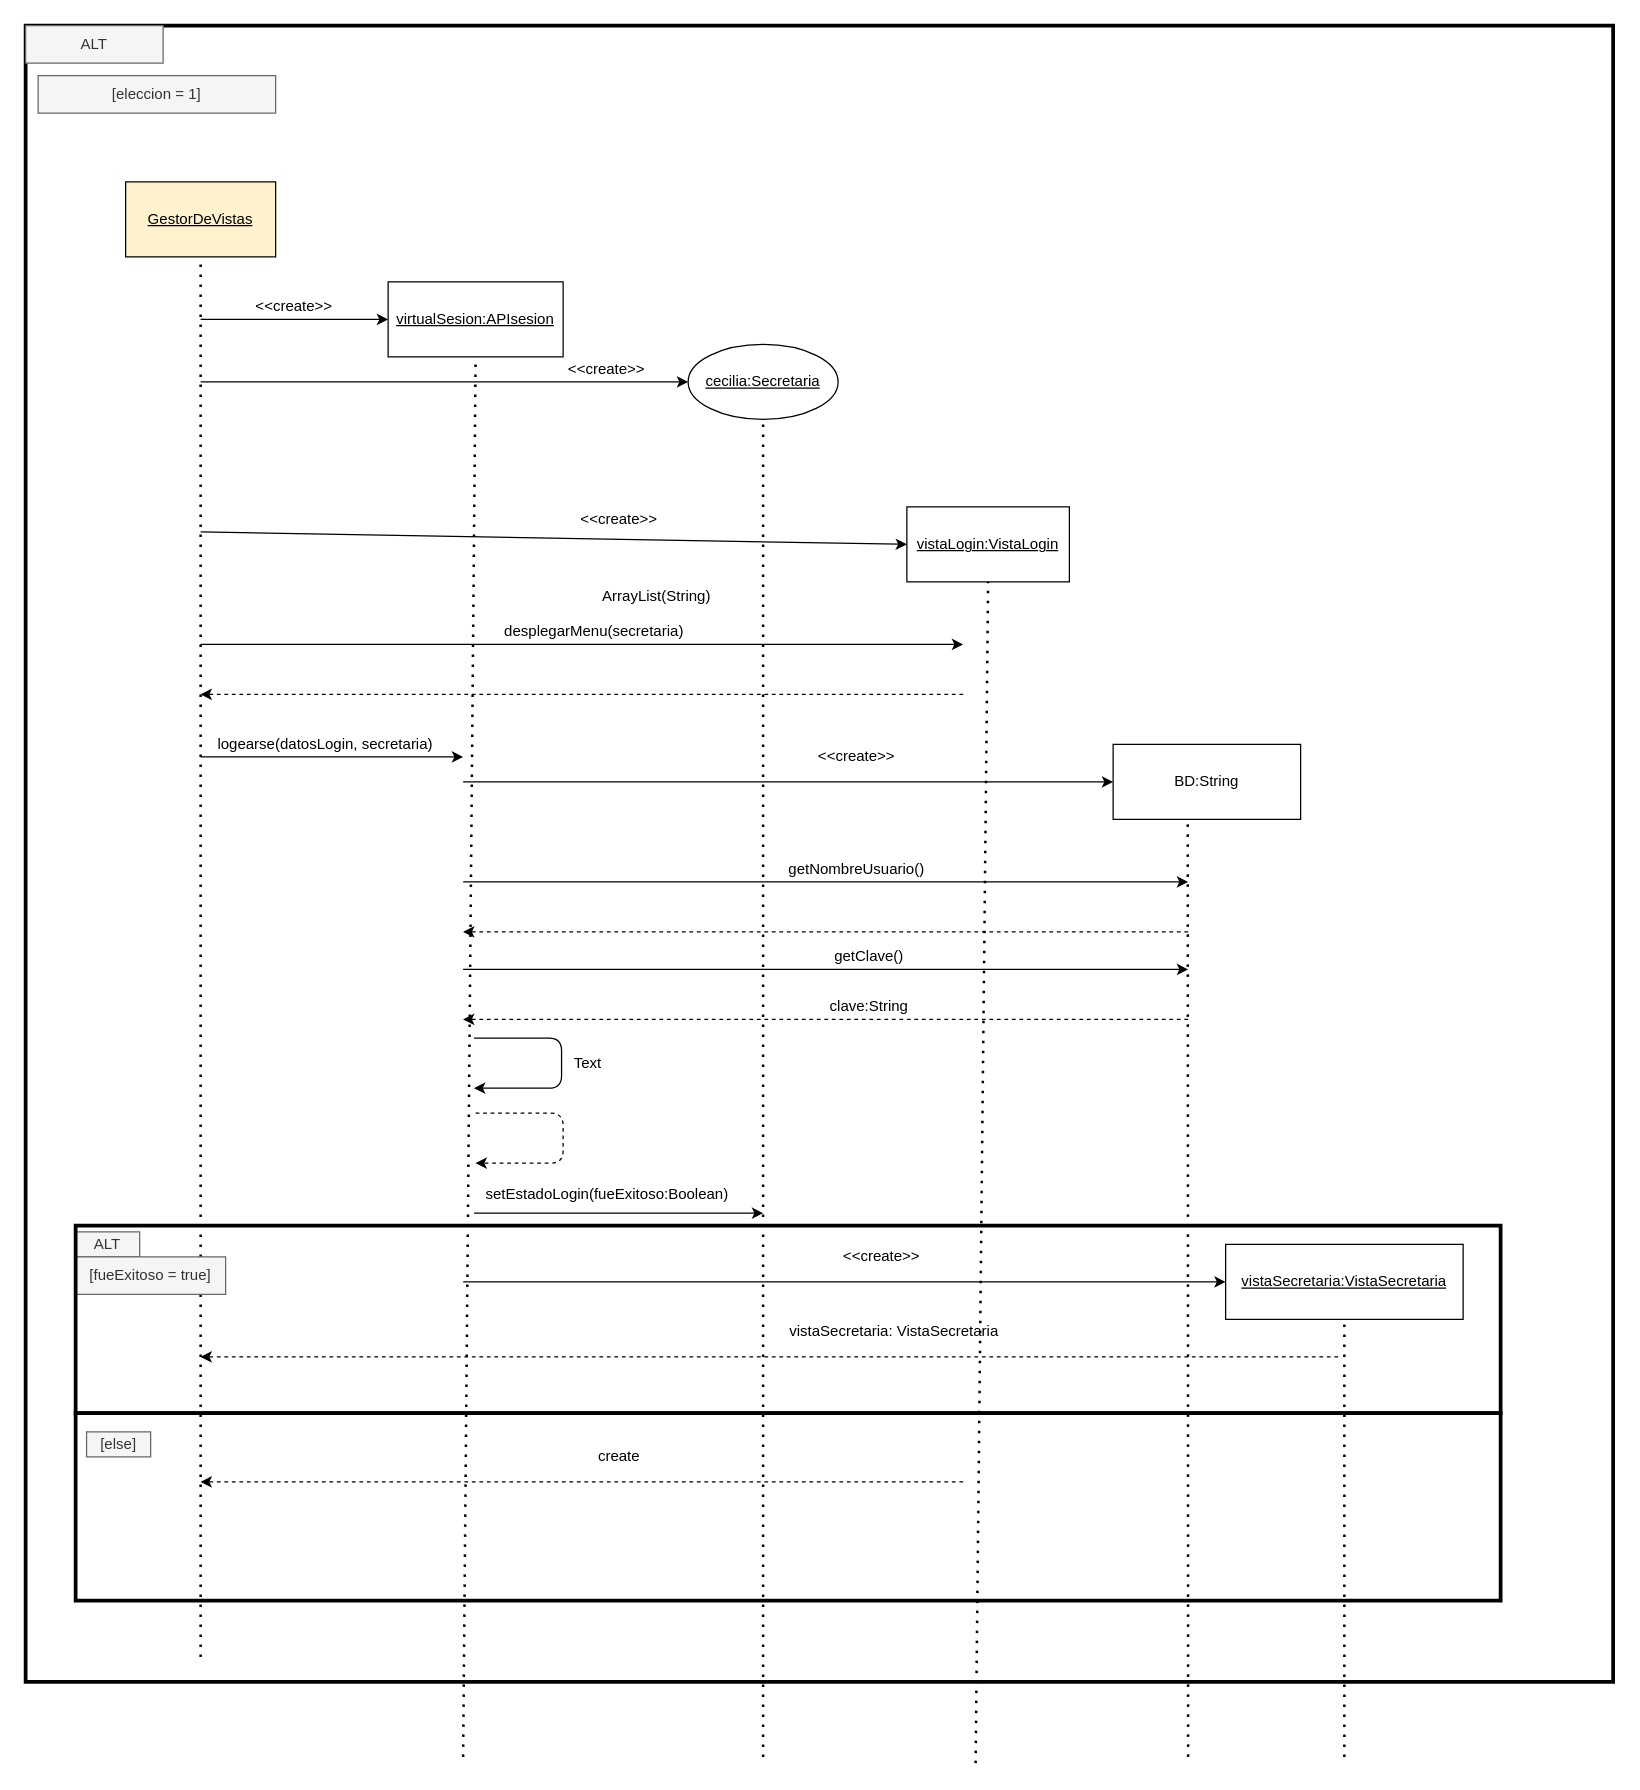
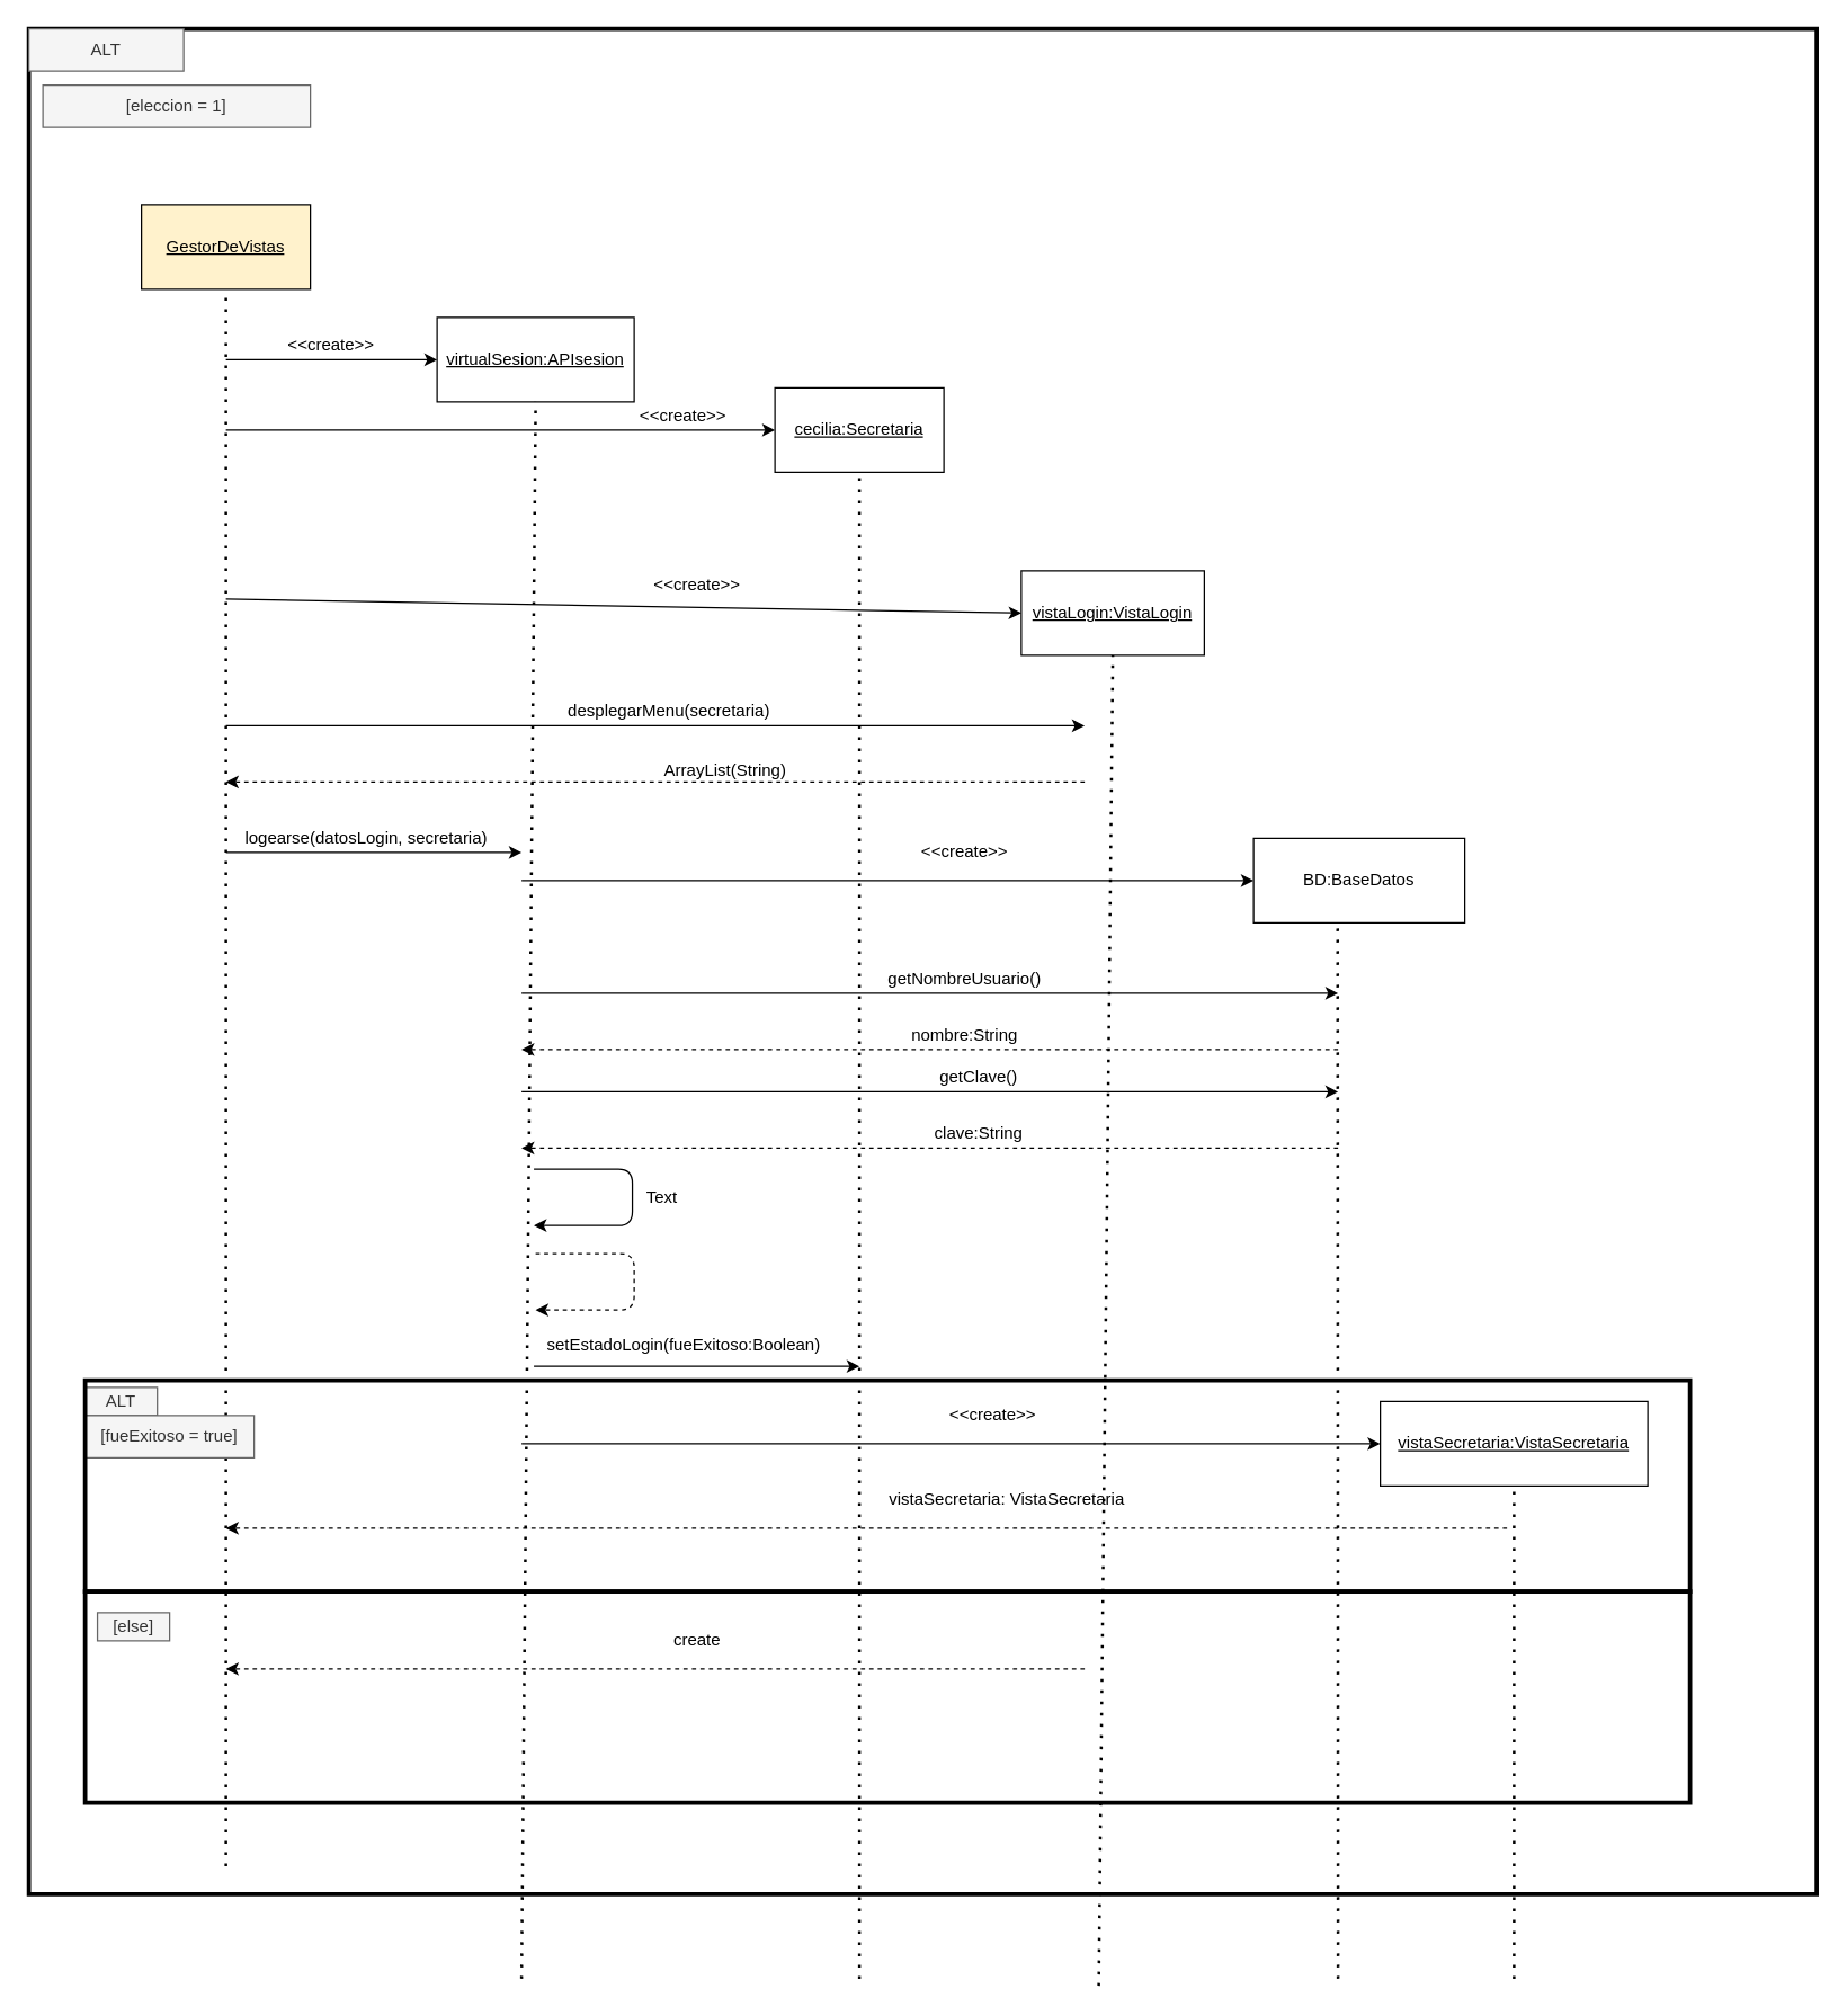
- <mxCell id="4" value="&lt;u&gt;cecilia:Secretaria&lt;/u&gt;" style="ellipse;whiteSpace=wrap;html=1;" parent="1" vertex="1"><mxGeometry x="550" y="275" width="120" height="60" as="geometry" /></mxCell>
+ <mxCell id="4" value="&lt;u&gt;cecilia:Secretaria&lt;/u&gt;" style="rounded=0;whiteSpace=wrap;html=1;" parent="1" vertex="1"><mxGeometry x="550" y="275" width="120" height="60" as="geometry" /></mxCell>
- <mxCell id="18" value="ArrayList(String)" style="text;html=1;strokeColor=none;fillColor=none;align=center;verticalAlign=middle;whiteSpace=wrap;rounded=0;" parent="1" vertex="1"><mxGeometry x="440" y="467" width="170" height="20" as="geometry" /></mxCell>
+ <mxCell id="18" value="ArrayList(String)" style="text;html=1;strokeColor=none;fillColor=none;align=center;verticalAlign=middle;whiteSpace=wrap;rounded=0;" parent="1" vertex="1"><mxGeometry x="430" y="537" width="170" height="20" as="geometry" /></mxCell>
- <mxCell id="24" value="BD:String" style="rounded=0;whiteSpace=wrap;html=1;" parent="1" vertex="1"><mxGeometry x="890" y="595" width="150" height="60" as="geometry" /></mxCell>
+ <mxCell id="24" value="BD:BaseDatos" style="rounded=0;whiteSpace=wrap;html=1;" parent="1" vertex="1"><mxGeometry x="890" y="595" width="150" height="60" as="geometry" /></mxCell>
+ <mxCell id="34" value="nombre:String" style="text;html=1;strokeColor=none;fillColor=none;align=center;verticalAlign=middle;whiteSpace=wrap;rounded=0;" parent="1" vertex="1"><mxGeometry x="600" y="725" width="170" height="20" as="geometry" /></mxCell>
